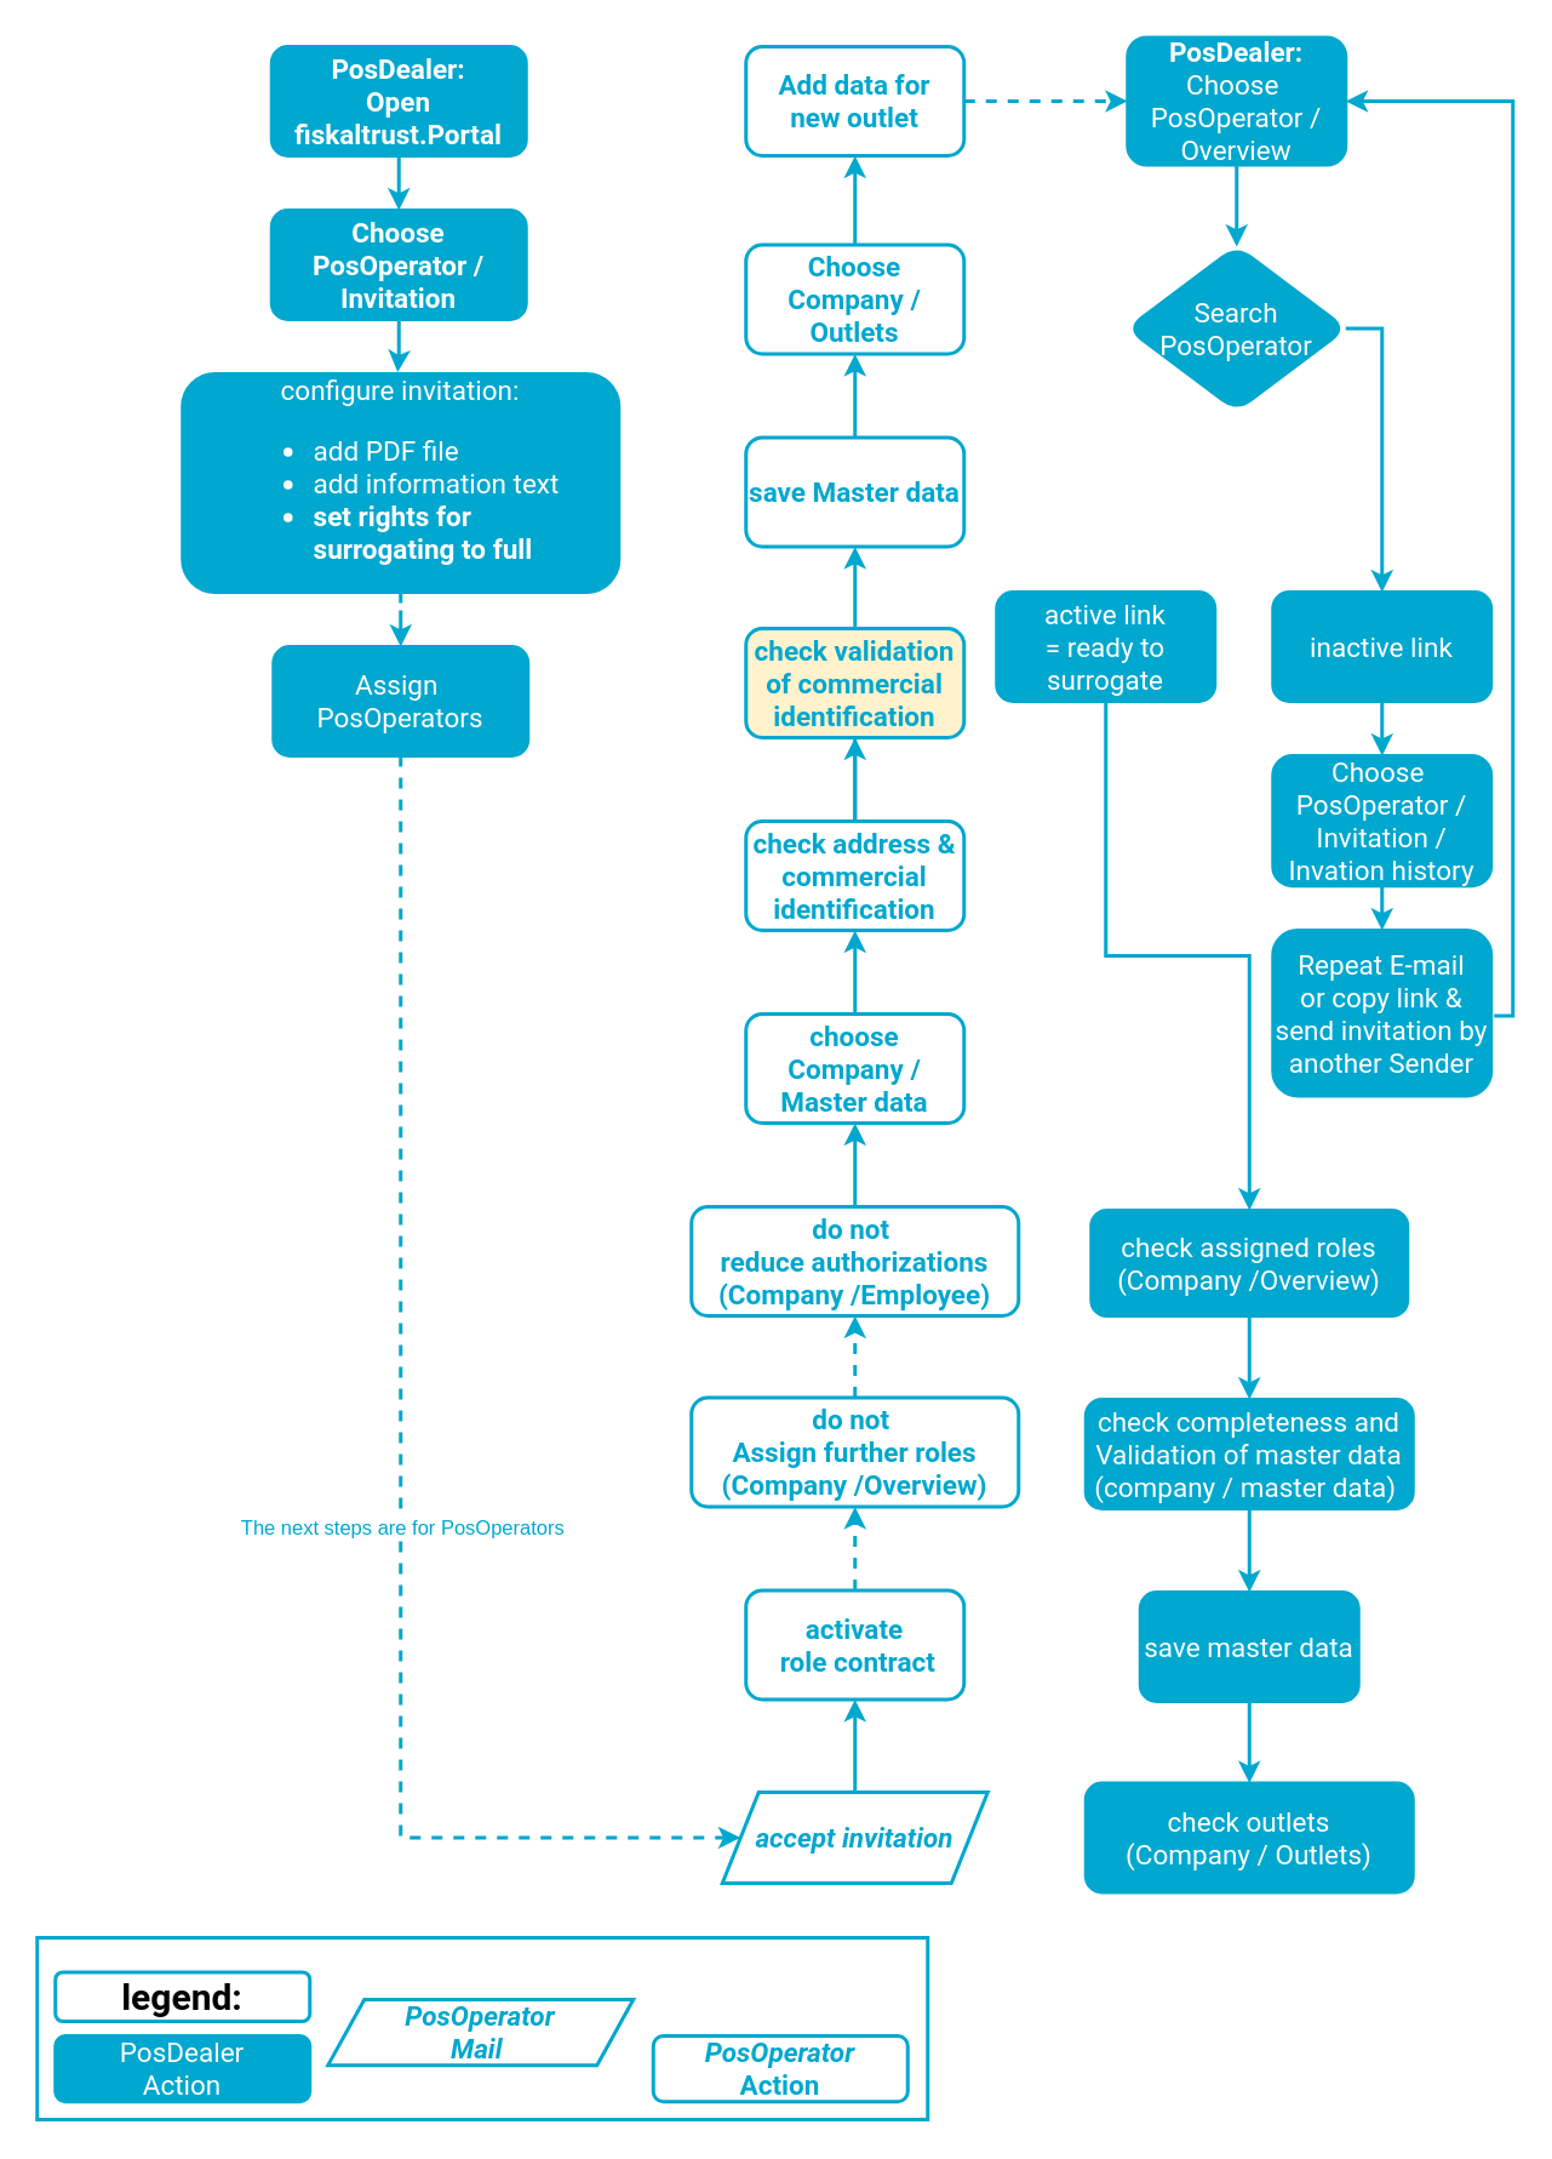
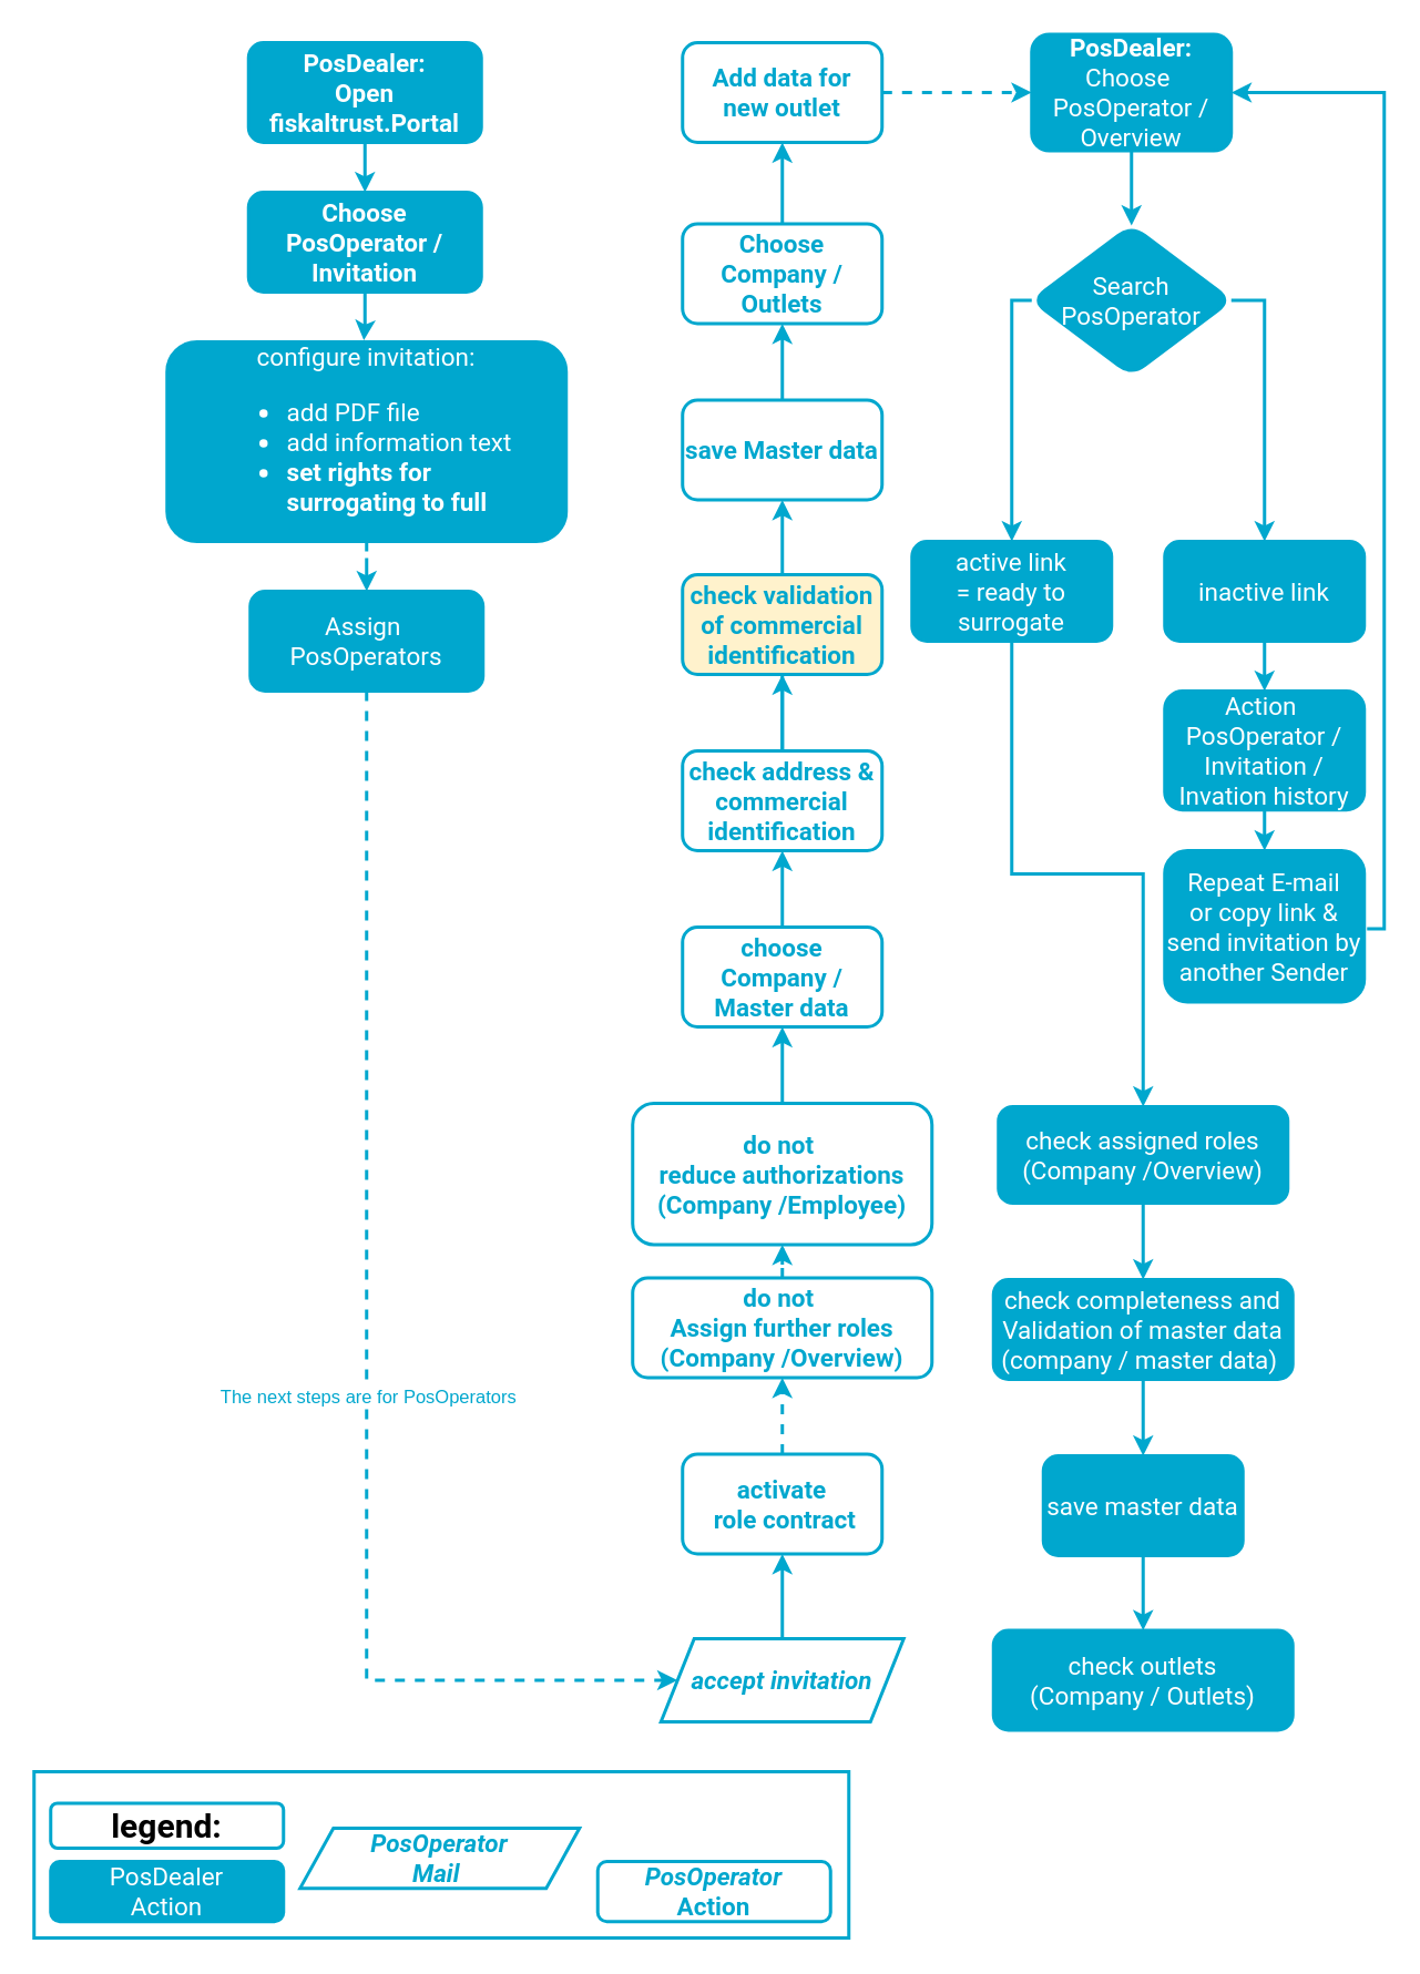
+ <mxCell id="25" style="edgeStyle=orthogonalEdgeStyle;rounded=0;orthogonalLoop=1;jettySize=auto;html=1;entryX=0.5;entryY=0;entryDx=0;entryDy=0;fontColor=#FFFFFF;strokeColor=#00A7CE;strokeWidth=2;exitX=0;exitY=0.5;exitDx=0;exitDy=0;" parent="1" source="27" target="32" edge="1"><mxGeometry relative="1" as="geometry"><Array as="points"><mxPoint x="608" y="180" /></Array></mxGeometry></mxCell>
- <mxCell id="55" value="Choose&amp;nbsp;&lt;br&gt;PosOperator / Invitation / Invation history" style="whiteSpace=wrap;html=1;rounded=1;fontFamily=Roboto;fontSize=15;fontColor=#FFFFFF;strokeColor=#00A7CE;fillColor=#00A7CE;strokeWidth=2;" vertex="1" parent="1"><mxGeometry x="700" y="415" width="120" height="71.5" as="geometry" /></mxCell>
+ <mxCell id="55" value="Action&amp;nbsp;&lt;br&gt;PosOperator / Invitation / Invation history" style="whiteSpace=wrap;html=1;rounded=1;fontFamily=Roboto;fontSize=15;fontColor=#FFFFFF;strokeColor=#00A7CE;fillColor=#00A7CE;strokeWidth=2;" vertex="1" parent="1"><mxGeometry x="700" y="415" width="120" height="71.5" as="geometry" /></mxCell>
- <mxCell id="44" value="&lt;h4&gt;do not&amp;nbsp;&lt;br&gt;reduce authorizations&lt;br&gt;(Company /Employee)&lt;/h4&gt;" style="whiteSpace=wrap;html=1;rounded=1;fontFamily=Roboto;fontSize=15;fontColor=#00A7CE;fontStyle=1;strokeColor=#00A7CE;strokeWidth=2;" parent="1" vertex="1"><mxGeometry x="380" y="663" width="180" height="60" as="geometry" /></mxCell>
+ <mxCell id="44" value="&lt;h4&gt;do not&amp;nbsp;&lt;br&gt;reduce authorizations&lt;br&gt;(Company /Employee)&lt;/h4&gt;" style="whiteSpace=wrap;html=1;rounded=1;fontFamily=Roboto;fontSize=15;fontColor=#00A7CE;fontStyle=1;strokeColor=#00A7CE;strokeWidth=2;" parent="1" vertex="1"><mxGeometry x="380" y="663" width="180" height="85" as="geometry" /></mxCell>
